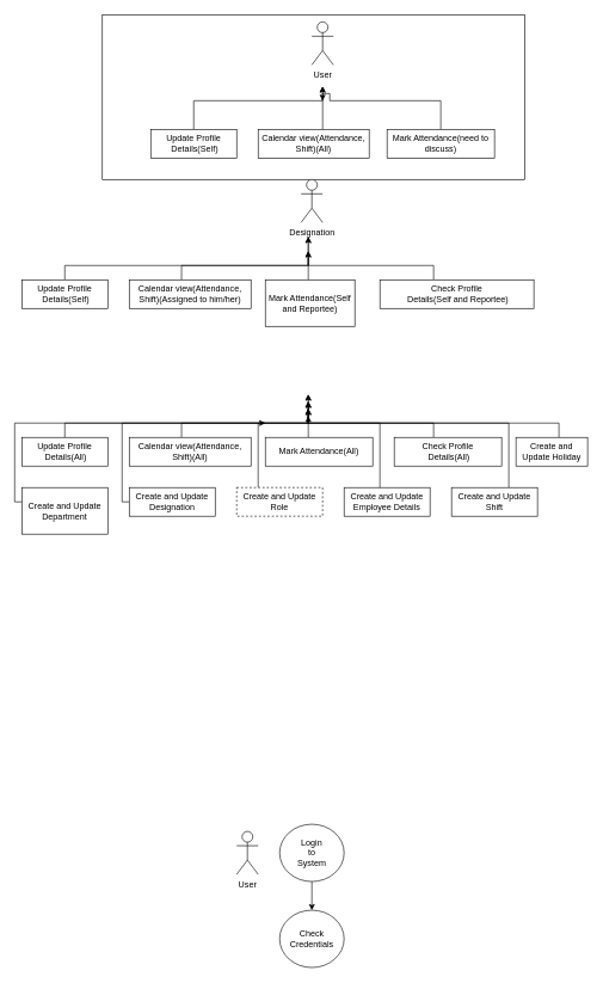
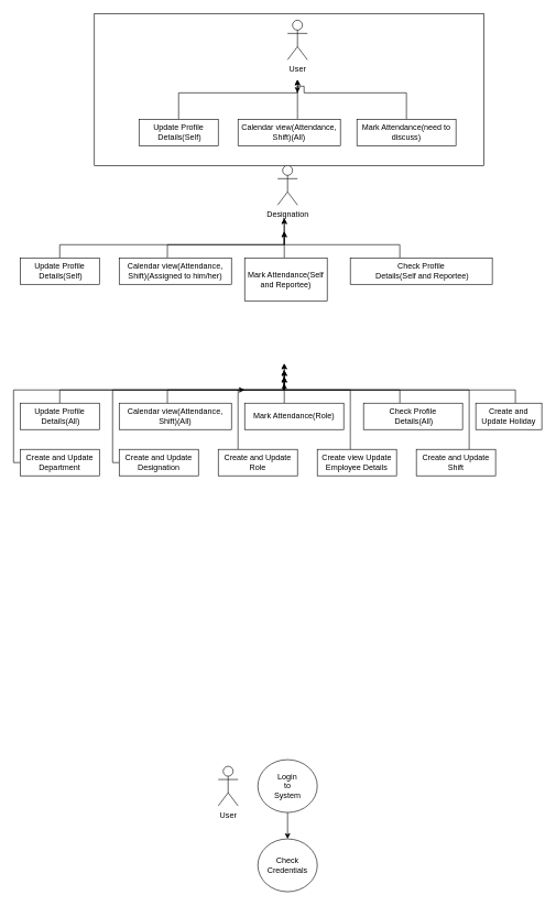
- <mxCell id="25" value="Mark Attendance(All)" style="rounded=0;whiteSpace=wrap;html=1;" parent="1" vertex="1"><mxGeometry x="370" y="610" width="150" height="40" as="geometry" /></mxCell>
+ <mxCell id="25" value="Mark Attendance(Role)" style="rounded=0;whiteSpace=wrap;html=1;" parent="1" vertex="1"><mxGeometry x="370" y="610" width="150" height="40" as="geometry" /></mxCell>
- <mxCell id="36" value="Create and Update Role" style="rounded=0;whiteSpace=wrap;html=1;dashed=1;" parent="1" vertex="1"><mxGeometry x="330" y="680" width="120" height="40" as="geometry" /></mxCell>
+ <mxCell id="36" value="Create and Update Role" style="rounded=0;whiteSpace=wrap;html=1;" parent="1" vertex="1"><mxGeometry x="330" y="680" width="120" height="40" as="geometry" /></mxCell>
- <mxCell id="38" value="Create and Update Employee Details" style="rounded=0;whiteSpace=wrap;html=1;" parent="1" vertex="1"><mxGeometry x="480" y="680" width="120" height="40" as="geometry" /></mxCell>
+ <mxCell id="38" value="Create view Update Employee Details" style="rounded=0;whiteSpace=wrap;html=1;" parent="1" vertex="1"><mxGeometry x="480" y="680" width="120" height="40" as="geometry" /></mxCell>
- <mxCell id="32" value="Create and Update Department" style="rounded=0;whiteSpace=wrap;html=1;" parent="1" vertex="1"><mxGeometry x="30" y="680" width="120" height="65" as="geometry" /></mxCell>
+ <mxCell id="32" value="Create and Update Department" style="rounded=0;whiteSpace=wrap;html=1;" parent="1" vertex="1"><mxGeometry x="30" y="680" width="120" height="40" as="geometry" /></mxCell>
